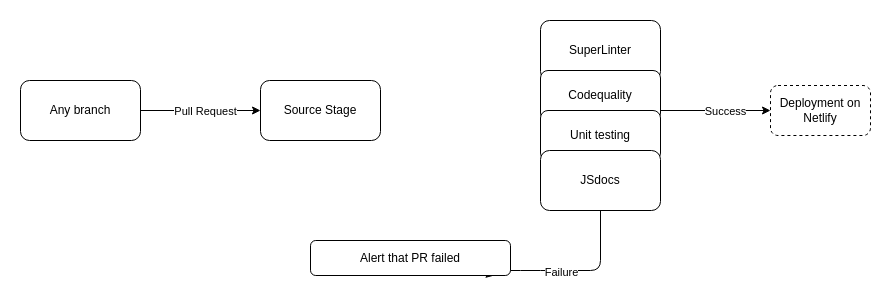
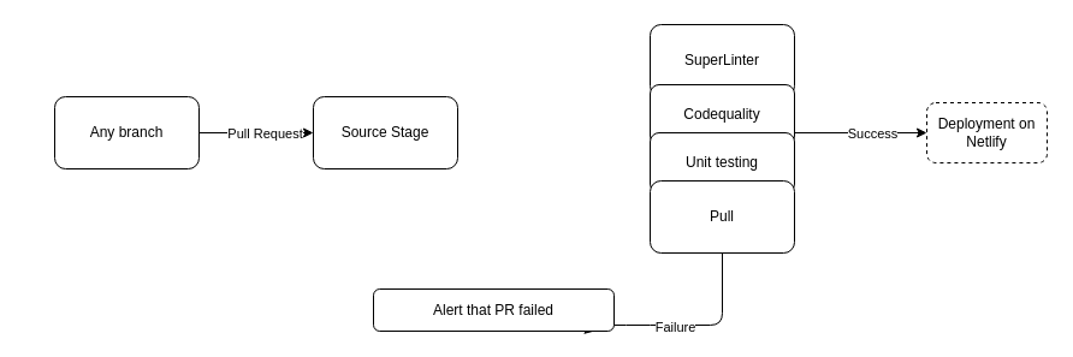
- <mxCell id="15" value="Any branch" style="rounded=1;whiteSpace=wrap;html=1;" vertex="1" parent="1"><mxGeometry x="20" y="80" width="120" height="60" as="geometry" /></mxCell>
+ <mxCell id="15" value="Any branch" style="rounded=1;whiteSpace=wrap;html=1;" vertex="1" parent="1"><mxGeometry x="45" y="80" width="120" height="60" as="geometry" /></mxCell>
- <mxCell id="10" value="JSdocs" style="rounded=1;whiteSpace=wrap;html=1;" parent="1" vertex="1"><mxGeometry x="540" y="150" width="120" height="60" as="geometry" /></mxCell>
+ <mxCell id="10" value="Pull" style="rounded=1;whiteSpace=wrap;html=1;" parent="1" vertex="1"><mxGeometry x="540" y="150" width="120" height="60" as="geometry" /></mxCell>
